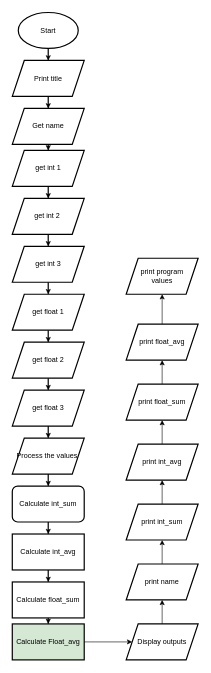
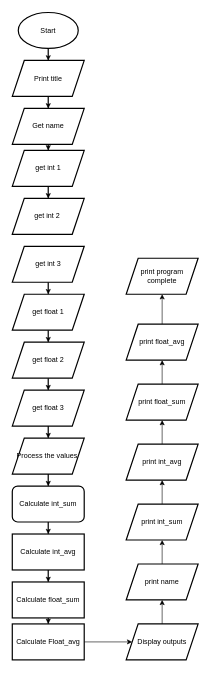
- <mxCell id="10" value="" style="edgeStyle=orthogonalEdgeStyle;rounded=0;orthogonalLoop=1;jettySize=auto;html=1;" edge="1" parent="1" source="11" target="13"><mxGeometry relative="1" as="geometry" /></mxCell>
- <mxCell id="42" value="print program&lt;br&gt;values" style="shape=parallelogram;perimeter=parallelogramPerimeter;whiteSpace=wrap;html=1;fixedSize=1;strokeWidth=2;" vertex="1" parent="1"><mxGeometry x="210" y="430" width="120" height="60" as="geometry" /></mxCell>
+ <mxCell id="42" value="print program&lt;br&gt;complete" style="shape=parallelogram;perimeter=parallelogramPerimeter;whiteSpace=wrap;html=1;fixedSize=1;strokeWidth=2;" vertex="1" parent="1"><mxGeometry x="210" y="430" width="120" height="60" as="geometry" /></mxCell>
- <mxCell id="29" value="Calculate Float_avg" style="whiteSpace=wrap;html=1;strokeWidth=2;fillColor=#d5e8d4;" vertex="1" parent="1"><mxGeometry x="20" y="1040" width="120" height="60" as="geometry" /></mxCell>
+ <mxCell id="29" value="Calculate Float_avg" style="whiteSpace=wrap;html=1;strokeWidth=2;" vertex="1" parent="1"><mxGeometry x="20" y="1040" width="120" height="60" as="geometry" /></mxCell>
